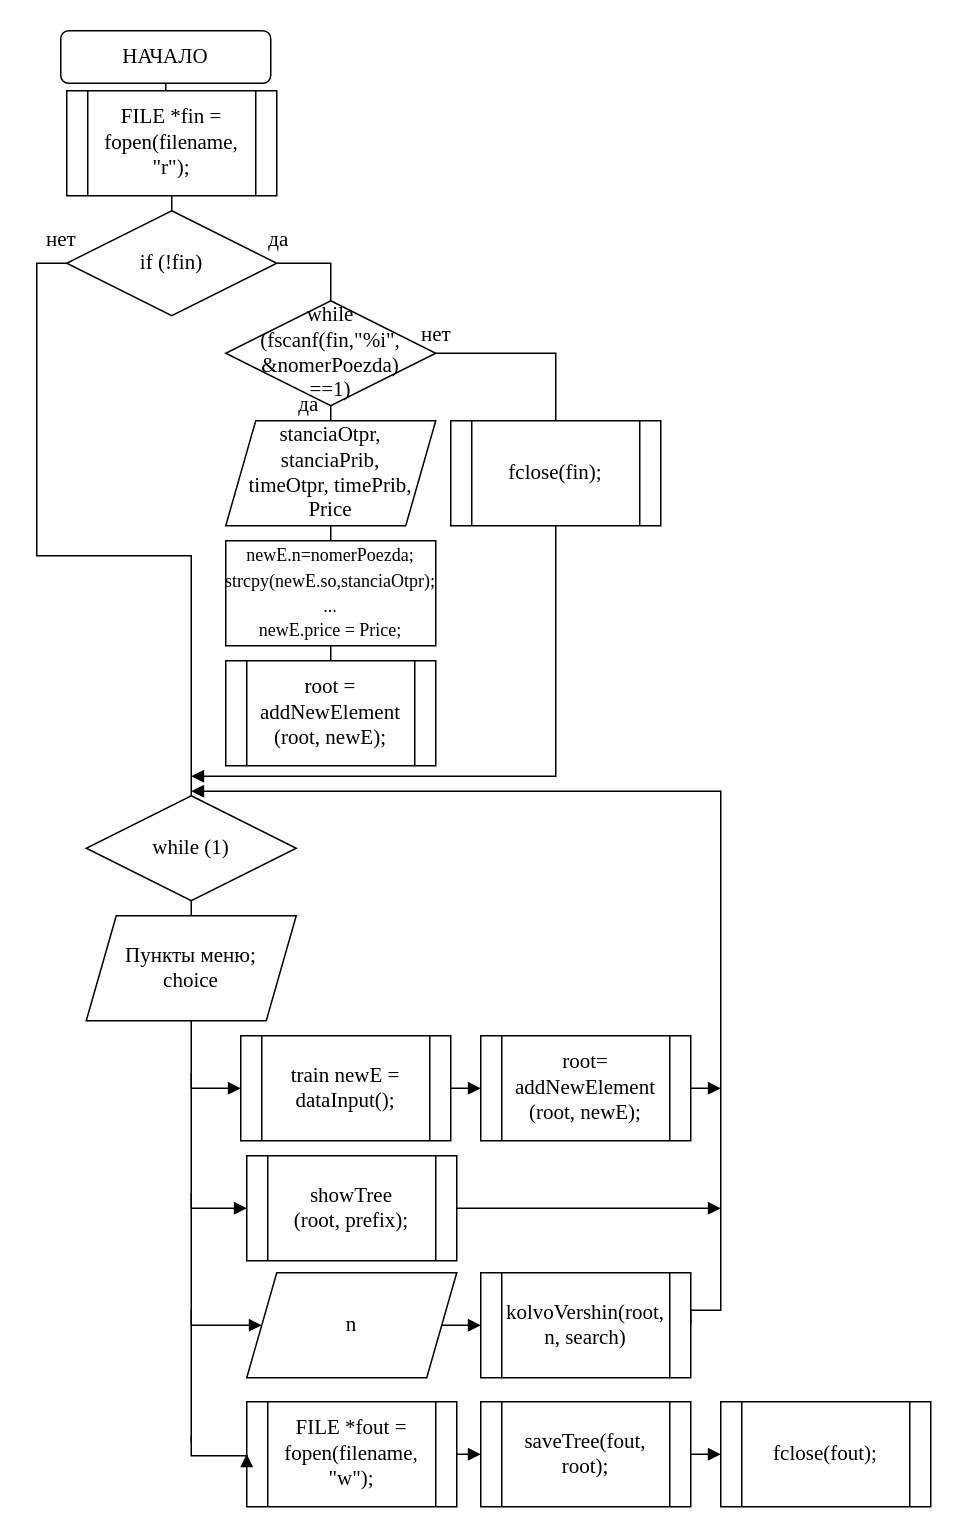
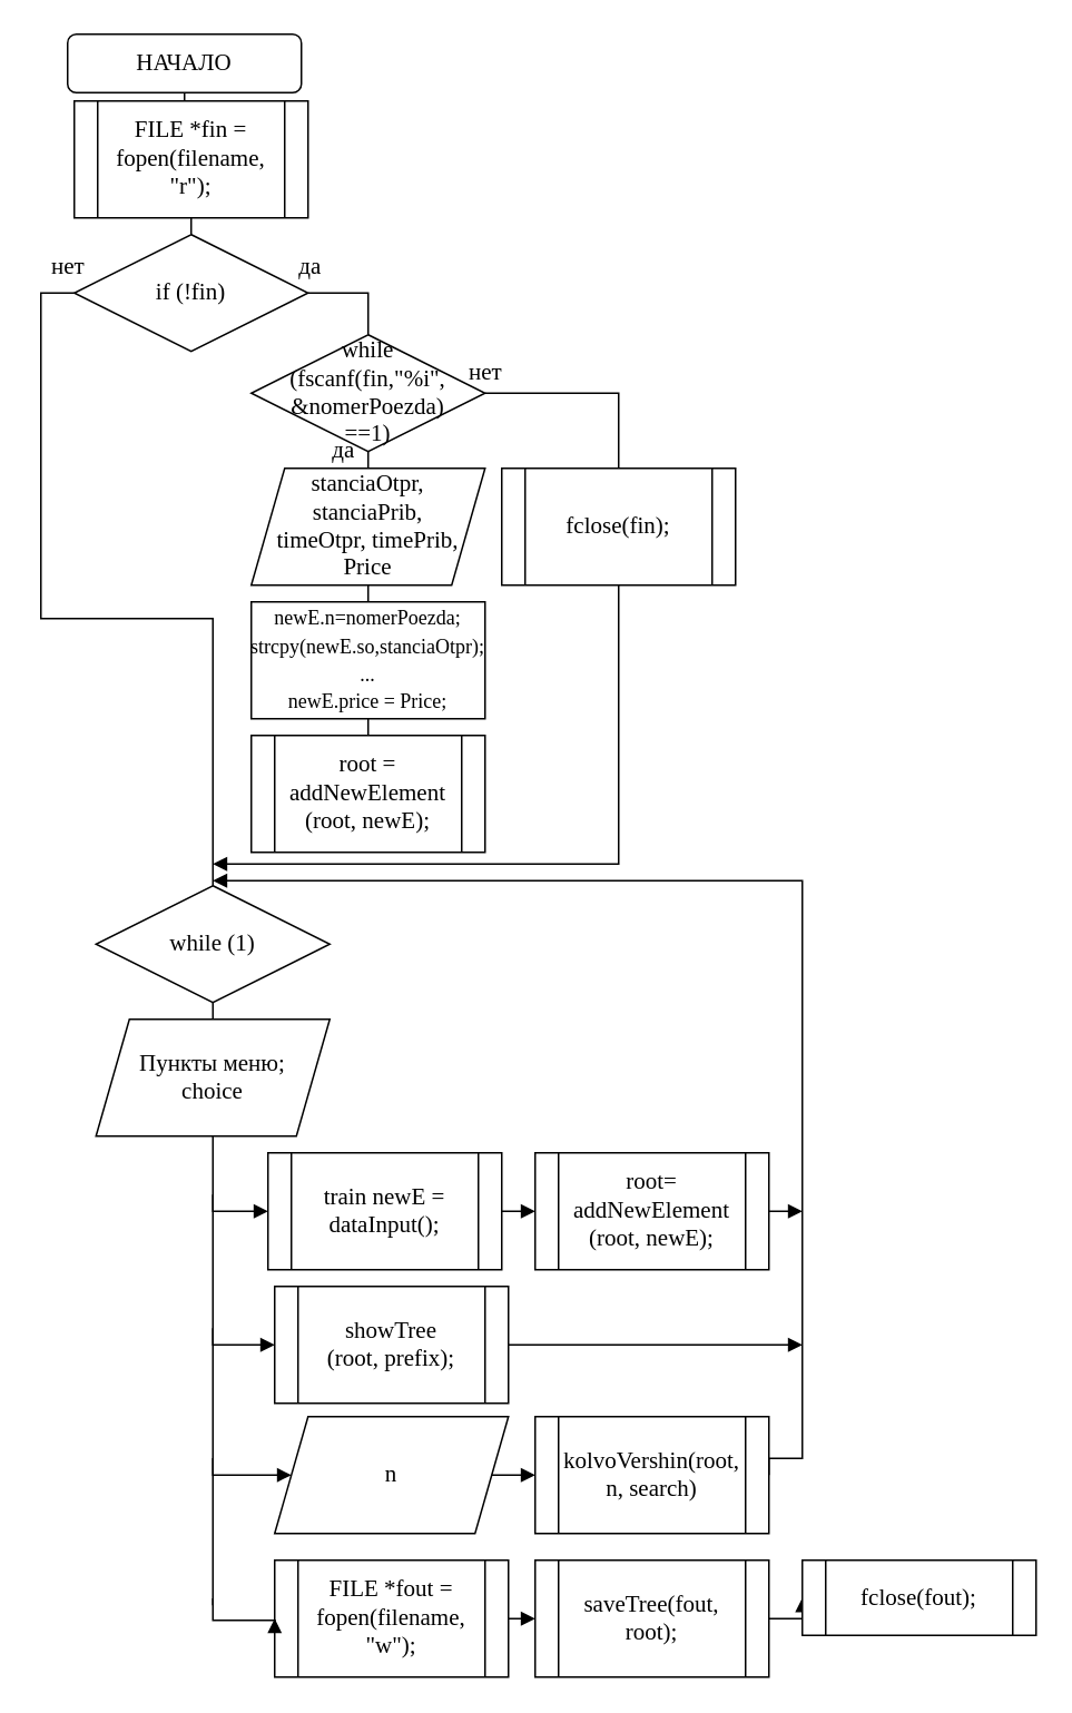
- <mxCell id="45" value="fclose(fout);" style="shape=process;whiteSpace=wrap;html=1;backgroundOutline=1;strokeWidth=1;fontFamily=Times New Roman;fontSize=14;" vertex="1" parent="1"><mxGeometry x="480" y="934" width="140" height="70" as="geometry" /></mxCell>
+ <mxCell id="45" value="fclose(fout);" style="shape=process;whiteSpace=wrap;html=1;backgroundOutline=1;strokeWidth=1;fontFamily=Times New Roman;fontSize=14;" vertex="1" parent="1"><mxGeometry x="480" y="934" width="140" height="45" as="geometry" /></mxCell>
